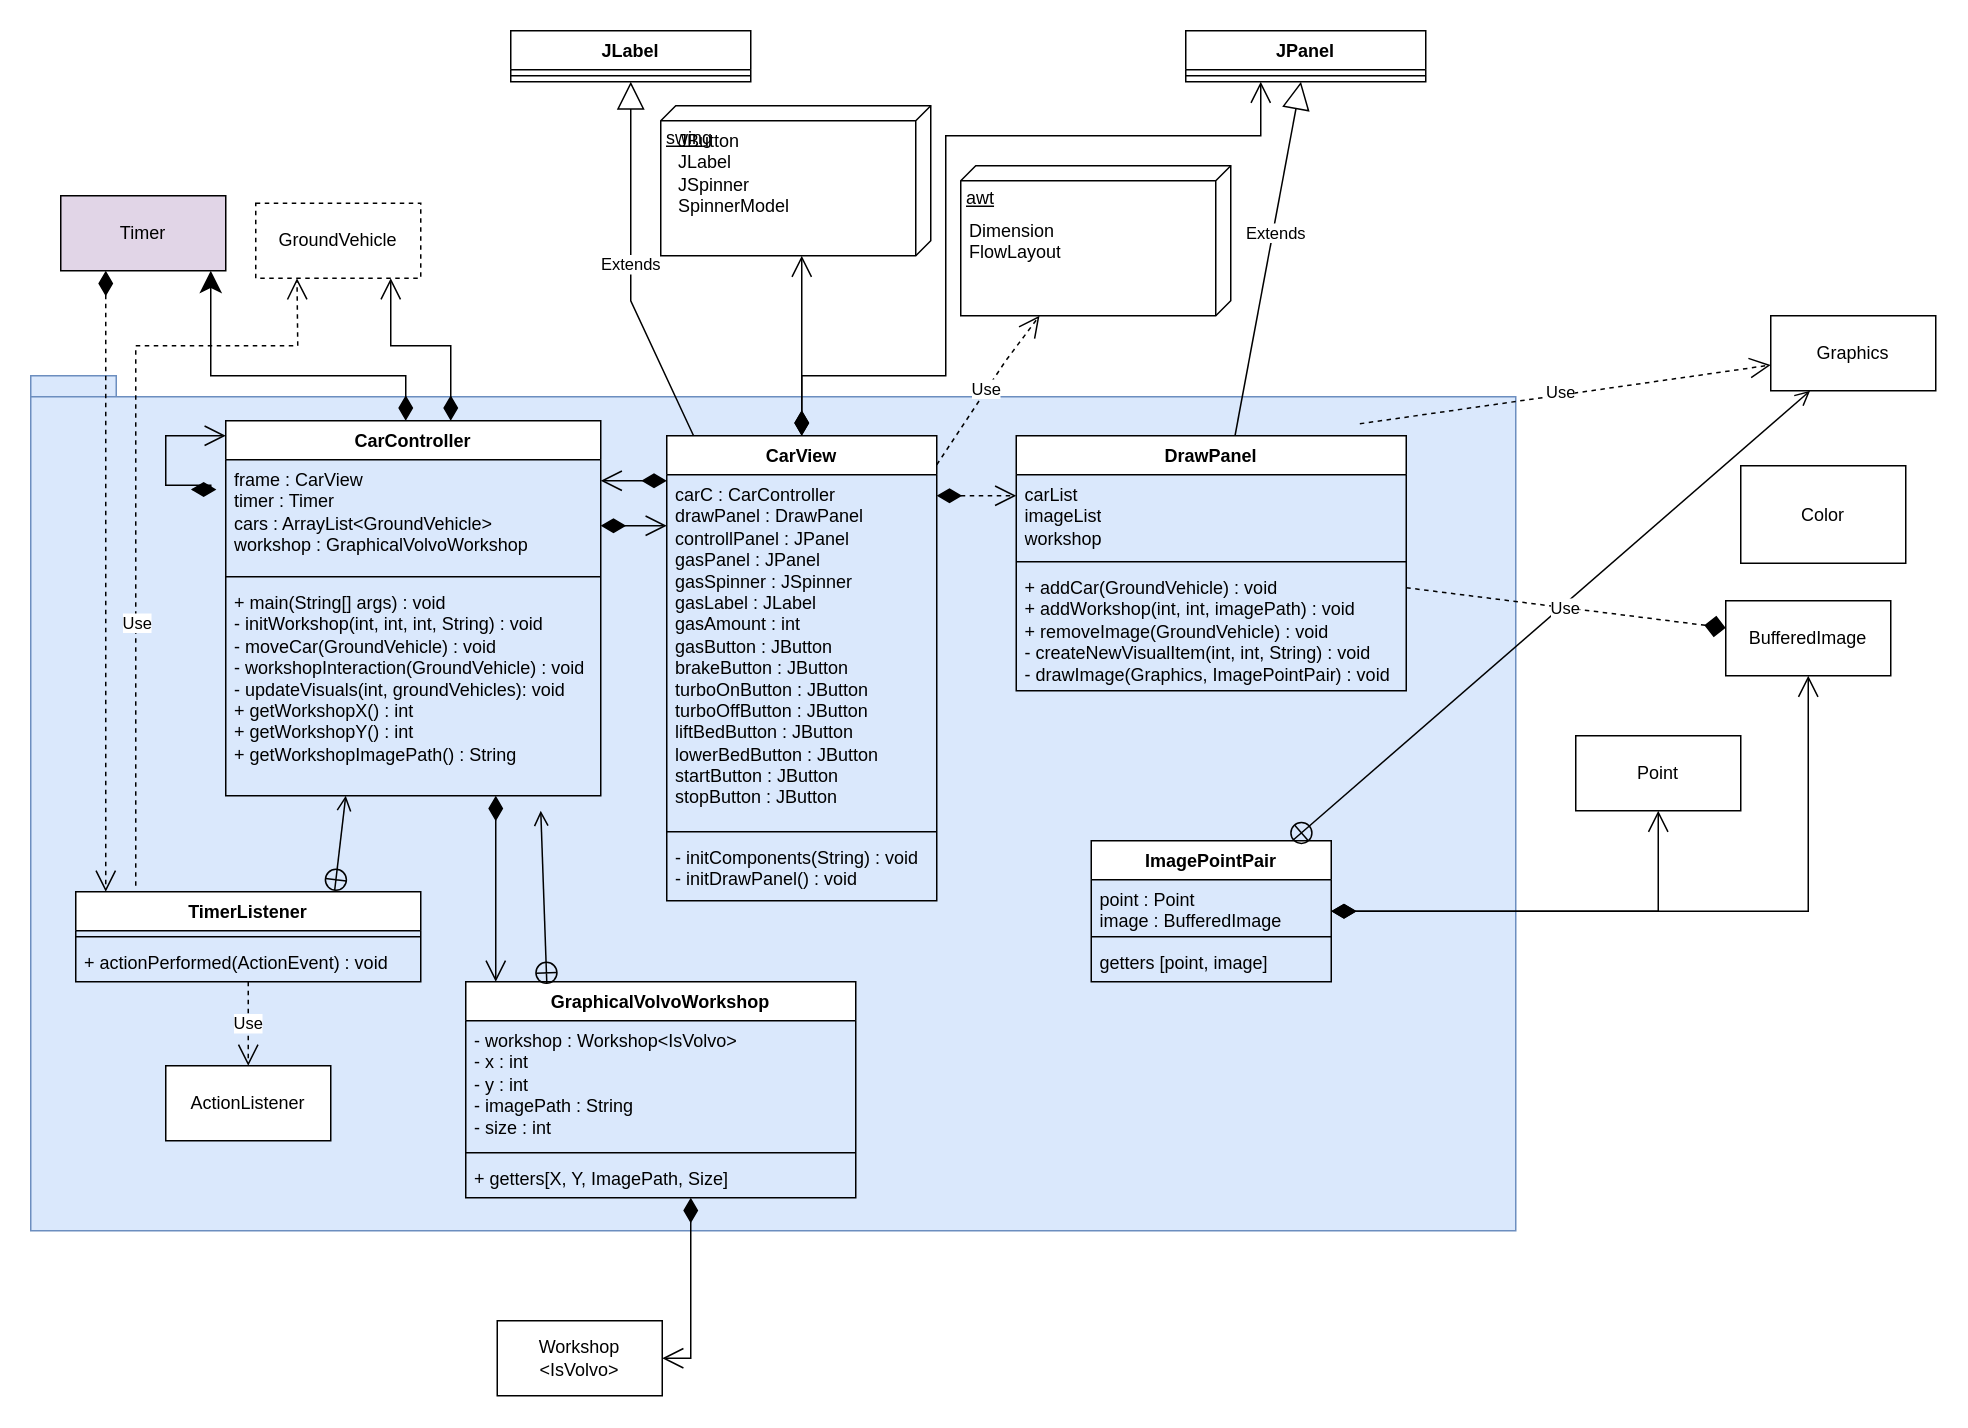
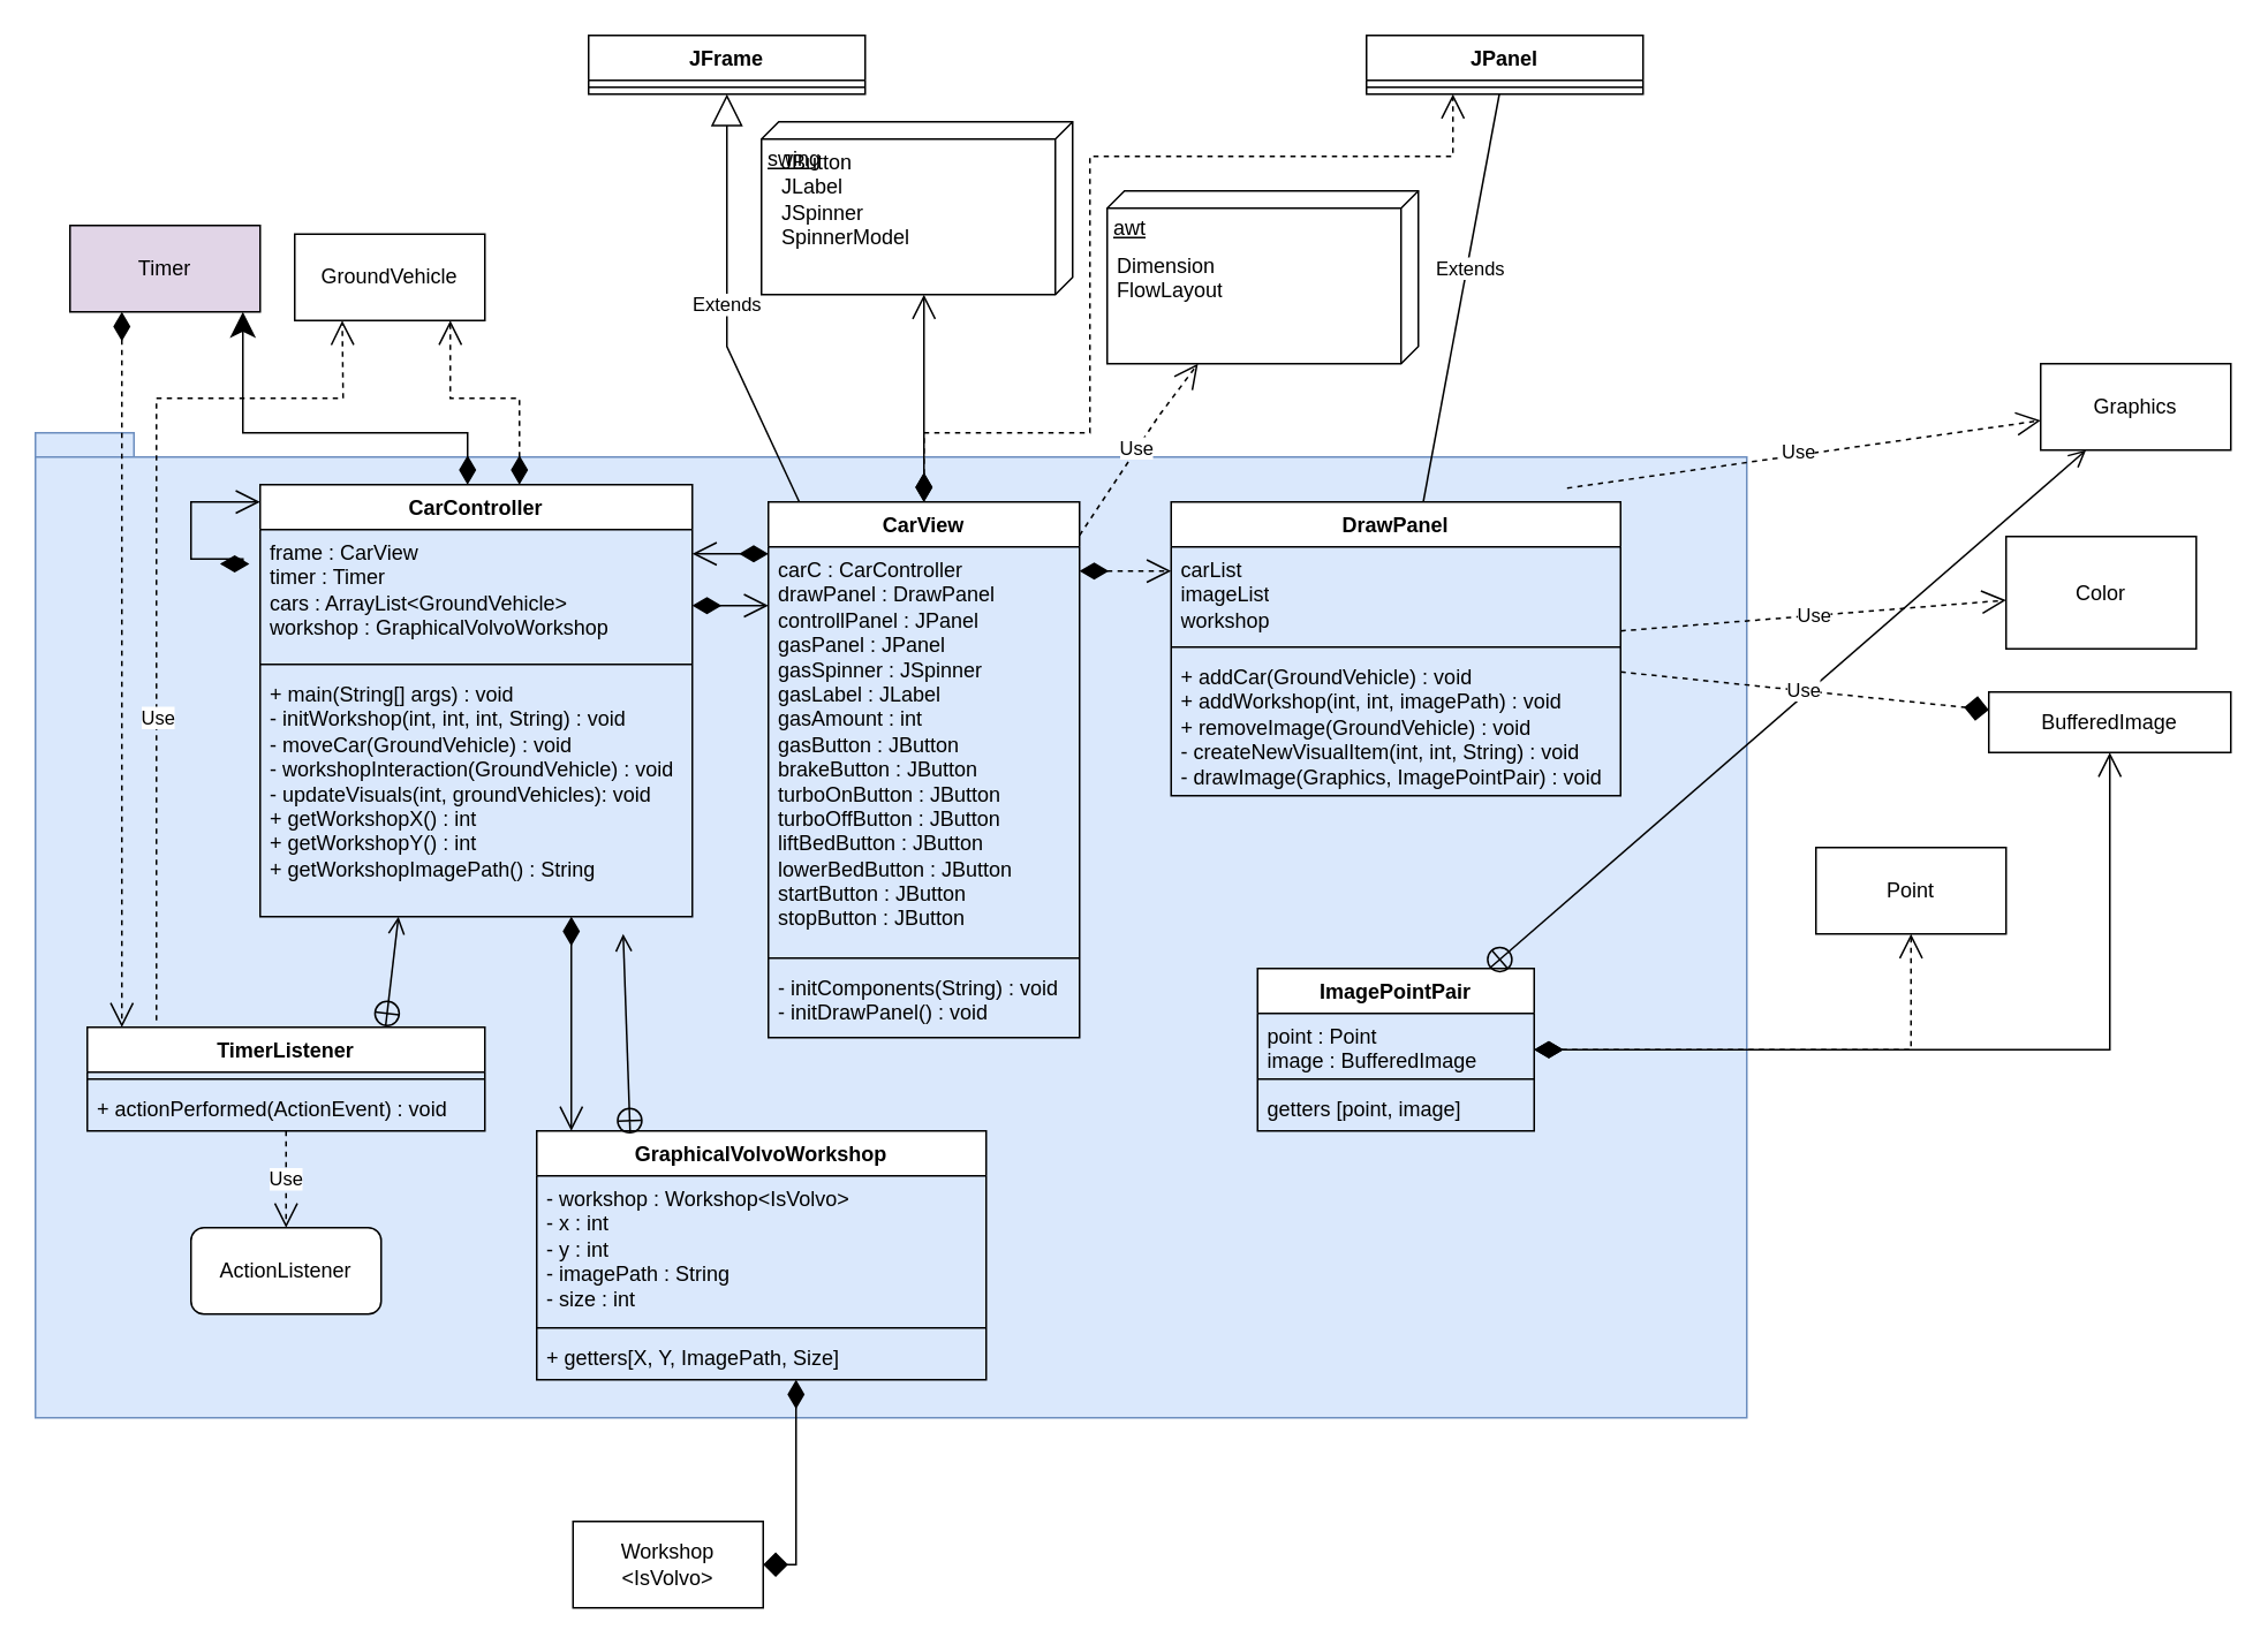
- <mxCell id="59" value="JLabel" style="swimlane;fontStyle=1;align=center;verticalAlign=top;childLayout=stackLayout;horizontal=1;startSize=26;horizontalStack=0;resizeParent=1;resizeParentMax=0;resizeLast=0;collapsible=1;marginBottom=0;whiteSpace=wrap;html=1;" parent="1" vertex="1"><mxGeometry x="340" y="20" width="160" height="34" as="geometry" /></mxCell>
+ <mxCell id="59" value="JFrame" style="swimlane;fontStyle=1;align=center;verticalAlign=top;childLayout=stackLayout;horizontal=1;startSize=26;horizontalStack=0;resizeParent=1;resizeParentMax=0;resizeLast=0;collapsible=1;marginBottom=0;whiteSpace=wrap;html=1;" parent="1" vertex="1"><mxGeometry x="340" y="20" width="160" height="34" as="geometry" /></mxCell>
- <mxCell id="64" value="Extends" style="endArrow=block;endSize=16;endFill=0;html=1;rounded=0;" parent="1" source="12" target="62" edge="1"><mxGeometry x="0.149" y="-2" width="160" relative="1" as="geometry"><mxPoint x="690" y="160" as="sourcePoint" /><mxPoint x="850" y="160" as="targetPoint" /><Array as="points" /><mxPoint as="offset" /></mxGeometry></mxCell>
+ <mxCell id="64" value="Extends" style="endArrow=none;endSize=16;endFill=0;html=1;rounded=0;" parent="1" source="12" target="62" edge="1"><mxGeometry x="0.149" y="-2" width="160" relative="1" as="geometry"><mxPoint x="690" y="160" as="sourcePoint" /><mxPoint x="850" y="160" as="targetPoint" /><Array as="points" /><mxPoint as="offset" /></mxGeometry></mxCell>
- <mxCell id="65" value="1" style="endArrow=open;html=1;endSize=12;startArrow=diamondThin;startSize=14;startFill=1;edgeStyle=orthogonalEdgeStyle;align=left;verticalAlign=bottom;rounded=0;fontColor=none;noLabel=1;" edge="1" parent="1" source="8" target="62"><mxGeometry x="-1" y="3" relative="1" as="geometry"><mxPoint x="594" y="270" as="sourcePoint" /><mxPoint x="594" y="150" as="targetPoint" /><Array as="points"><mxPoint x="534" y="250" /><mxPoint x="630" y="250" /><mxPoint x="630" y="90" /><mxPoint x="840" y="90" /></Array></mxGeometry></mxCell>
+ <mxCell id="65" value="1" style="endArrow=open;html=1;endSize=12;startArrow=diamondThin;startSize=14;startFill=1;edgeStyle=orthogonalEdgeStyle;align=left;verticalAlign=bottom;rounded=0;fontColor=none;noLabel=1;dashed=1;" edge="1" parent="1" source="8" target="62"><mxGeometry x="-1" y="3" relative="1" as="geometry"><mxPoint x="594" y="270" as="sourcePoint" /><mxPoint x="594" y="150" as="targetPoint" /><Array as="points"><mxPoint x="534" y="250" /><mxPoint x="630" y="250" /><mxPoint x="630" y="90" /><mxPoint x="840" y="90" /></Array></mxGeometry></mxCell>
- <mxCell id="37" value="&lt;div&gt;GroundVehicle&lt;/div&gt;" style="html=1;whiteSpace=wrap;dashed=1;" parent="1" vertex="1"><mxGeometry x="170" y="135" width="110" height="50" as="geometry" /></mxCell>
+ <mxCell id="37" value="&lt;div&gt;GroundVehicle&lt;/div&gt;" style="html=1;whiteSpace=wrap;" parent="1" vertex="1"><mxGeometry x="170" y="135" width="110" height="50" as="geometry" /></mxCell>
- <mxCell id="38" value="1" style="endArrow=open;html=1;endSize=12;startArrow=diamondThin;startSize=14;startFill=1;edgeStyle=orthogonalEdgeStyle;align=left;verticalAlign=bottom;rounded=0;fontColor=none;noLabel=1;" parent="1" source="3" target="37" edge="1"><mxGeometry x="-1" y="3" relative="1" as="geometry"><mxPoint x="220" y="210" as="sourcePoint" /><mxPoint x="380" y="210" as="targetPoint" /><Array as="points"><mxPoint x="300" y="230" /><mxPoint x="260" y="230" /></Array></mxGeometry></mxCell>
+ <mxCell id="38" value="1" style="endArrow=open;html=1;endSize=12;startArrow=diamondThin;startSize=14;startFill=1;edgeStyle=orthogonalEdgeStyle;align=left;verticalAlign=bottom;rounded=0;fontColor=none;noLabel=1;dashed=1;" parent="1" source="3" target="37" edge="1"><mxGeometry x="-1" y="3" relative="1" as="geometry"><mxPoint x="220" y="210" as="sourcePoint" /><mxPoint x="380" y="210" as="targetPoint" /><Array as="points"><mxPoint x="300" y="230" /><mxPoint x="260" y="230" /></Array></mxGeometry></mxCell>
+ <mxCell id="51" value="Use" style="endArrow=open;endSize=12;dashed=1;html=1;rounded=0;" parent="1" source="12" target="49" edge="1"><mxGeometry width="160" relative="1" as="geometry"><mxPoint x="680" y="160" as="sourcePoint" /><mxPoint x="840" y="160" as="targetPoint" /><Array as="points" /></mxGeometry></mxCell>
- <mxCell id="50" value="BufferedImage" style="html=1;whiteSpace=wrap;" parent="1" vertex="1"><mxGeometry x="1150" y="400" width="110" height="50" as="geometry" /></mxCell>
+ <mxCell id="50" value="BufferedImage" style="html=1;whiteSpace=wrap;" parent="1" vertex="1"><mxGeometry x="1150" y="400" width="140" height="35" as="geometry" /></mxCell>
- <mxCell id="53" value="1" style="endArrow=open;html=1;endSize=12;startArrow=diamondThin;startSize=14;startFill=1;edgeStyle=orthogonalEdgeStyle;align=left;verticalAlign=bottom;rounded=0;fontColor=none;noLabel=1;" parent="1" source="41" target="48" edge="1"><mxGeometry x="-1" y="3" relative="1" as="geometry"><mxPoint x="870" y="500" as="sourcePoint" /><mxPoint x="1030" y="500" as="targetPoint" /></mxGeometry></mxCell>
+ <mxCell id="53" value="1" style="endArrow=open;html=1;endSize=12;startArrow=diamondThin;startSize=14;startFill=1;edgeStyle=orthogonalEdgeStyle;align=left;verticalAlign=bottom;rounded=0;fontColor=none;noLabel=1;dashed=1;" parent="1" source="41" target="48" edge="1"><mxGeometry x="-1" y="3" relative="1" as="geometry"><mxPoint x="870" y="500" as="sourcePoint" /><mxPoint x="1030" y="500" as="targetPoint" /></mxGeometry></mxCell>
- <mxCell id="35" value="ActionListener" style="html=1;whiteSpace=wrap;" parent="1" vertex="1"><mxGeometry y="710" width="110" height="50" as="geometry" x="110" /></mxCell>
+ <mxCell id="35" value="ActionListener" style="html=1;whiteSpace=wrap;rounded=1;" parent="1" vertex="1"><mxGeometry y="710" width="110" height="50" as="geometry" x="110" /></mxCell>
- <mxCell id="26" value="1" style="endArrow=open;html=1;endSize=12;startArrow=diamondThin;startSize=14;startFill=1;edgeStyle=orthogonalEdgeStyle;align=left;verticalAlign=bottom;rounded=0;fontColor=none;noLabel=1;" parent="1" source="16" target="25" edge="1"><mxGeometry x="-1" y="3" relative="1" as="geometry"><mxPoint x="360" y="670" as="sourcePoint" /><mxPoint x="520" y="670" as="targetPoint" /><Array as="points"><mxPoint x="460" y="905" /></Array></mxGeometry></mxCell>
+ <mxCell id="26" value="1" style="endArrow=diamond;html=1;endSize=12;startArrow=diamondThin;startSize=14;startFill=1;edgeStyle=orthogonalEdgeStyle;align=left;verticalAlign=bottom;rounded=0;fontColor=none;noLabel=1;" parent="1" source="16" target="25" edge="1"><mxGeometry x="-1" y="3" relative="1" as="geometry"><mxPoint x="360" y="670" as="sourcePoint" /><mxPoint x="520" y="670" as="targetPoint" /><Array as="points"><mxPoint x="460" y="905" /></Array></mxGeometry></mxCell>
